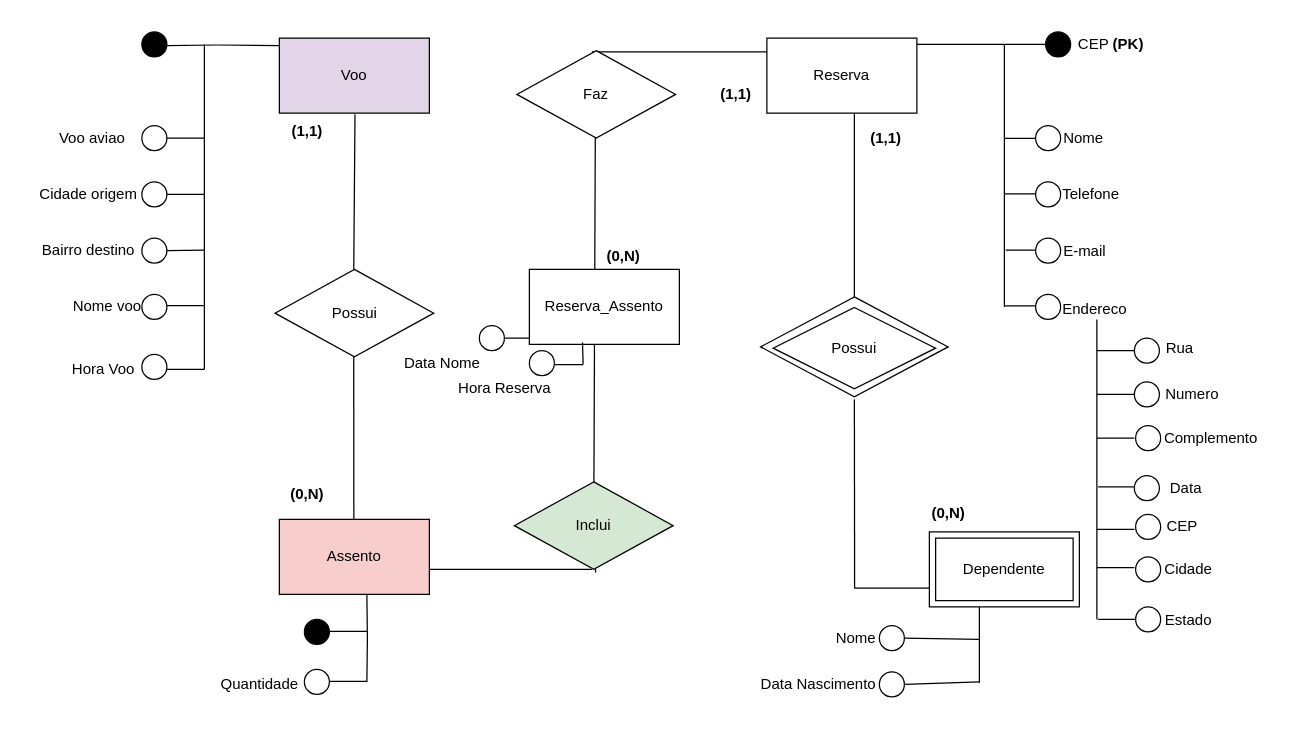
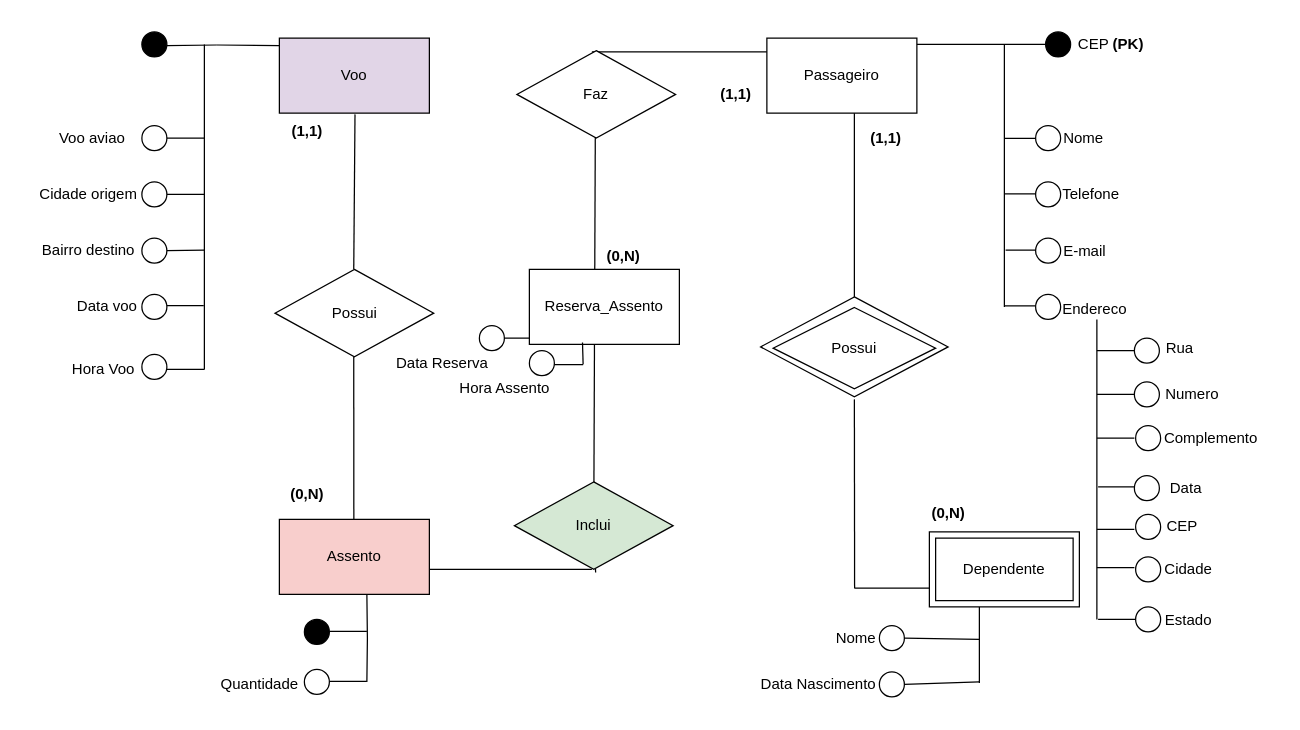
- <mxCell id="32" value="Reserva" style="rounded=0;whiteSpace=wrap;html=1;" parent="1" vertex="1"><mxGeometry x="613" y="30" width="120" height="60" as="geometry" /></mxCell>
+ <mxCell id="32" value="Passageiro" style="rounded=0;whiteSpace=wrap;html=1;" parent="1" vertex="1"><mxGeometry x="613" y="30" width="120" height="60" as="geometry" /></mxCell>
- <mxCell id="16" value="Nome voo" style="text;html=1;align=center;verticalAlign=middle;resizable=0;points=[];autosize=1;strokeColor=none;fillColor=none;" parent="1" vertex="1"><mxGeometry x="50" y="230" width="70" height="30" as="geometry" /></mxCell>
+ <mxCell id="16" value="Data voo" style="text;html=1;align=center;verticalAlign=middle;resizable=0;points=[];autosize=1;strokeColor=none;fillColor=none;" parent="1" vertex="1"><mxGeometry x="50" y="230" width="70" height="30" as="geometry" /></mxCell>
- <mxCell id="77" value="Data Nome" style="text;html=1;align=center;verticalAlign=middle;resizable=0;points=[];autosize=1;strokeColor=none;fillColor=none;" parent="1" vertex="1"><mxGeometry x="303" y="275" width="100" height="30" as="geometry" /></mxCell>
+ <mxCell id="77" value="Data Reserva" style="text;html=1;align=center;verticalAlign=middle;resizable=0;points=[];autosize=1;strokeColor=none;fillColor=none;" parent="1" vertex="1"><mxGeometry x="303" y="275" width="100" height="30" as="geometry" /></mxCell>
- <mxCell id="79" value="Hora Reserva" style="text;html=1;align=center;verticalAlign=middle;resizable=0;points=[];autosize=1;strokeColor=none;fillColor=none;" parent="1" vertex="1"><mxGeometry x="353" y="295" width="100" height="30" as="geometry" /></mxCell>
+ <mxCell id="79" value="Hora Assento" style="text;html=1;align=center;verticalAlign=middle;resizable=0;points=[];autosize=1;strokeColor=none;fillColor=none;" parent="1" vertex="1"><mxGeometry x="353" y="295" width="100" height="30" as="geometry" /></mxCell>
